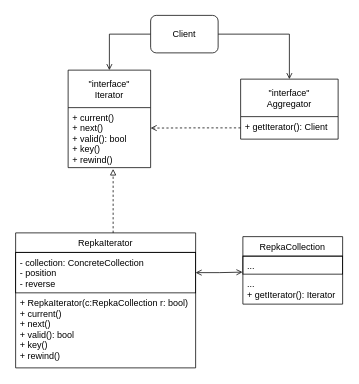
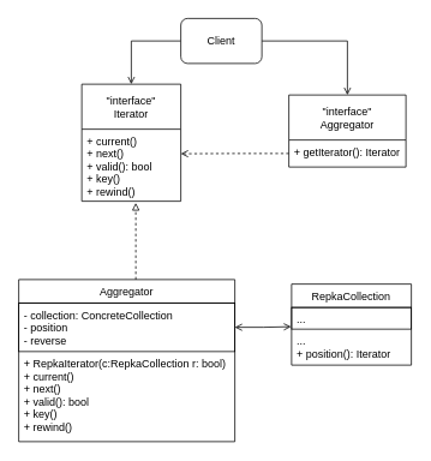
- <mxCell id="8" value="+ getIterator(): Client" style="text;strokeColor=none;fillColor=none;align=left;verticalAlign=top;spacingLeft=4;spacingRight=4;overflow=hidden;rotatable=0;points=[[0,0.5],[1,0.5]];portConstraint=eastwest;" vertex="1" parent="7"><mxGeometry y="50" width="130" height="30" as="geometry" /></mxCell>
+ <mxCell id="8" value="+ getIterator(): Iterator" style="text;strokeColor=none;fillColor=none;align=left;verticalAlign=top;spacingLeft=4;spacingRight=4;overflow=hidden;rotatable=0;points=[[0,0.5],[1,0.5]];portConstraint=eastwest;" vertex="1" parent="7"><mxGeometry y="50" width="130" height="30" as="geometry" /></mxCell>
- <mxCell id="10" value="RepkaIterator" style="swimlane;fontStyle=0;childLayout=stackLayout;horizontal=1;startSize=26;horizontalStack=0;resizeParent=1;resizeParentMax=0;resizeLast=0;collapsible=1;marginBottom=0;" vertex="1" parent="1"><mxGeometry x="20" y="310" width="240" height="180" as="geometry" /></mxCell>
+ <mxCell id="10" value="Aggregator" style="swimlane;fontStyle=0;childLayout=stackLayout;horizontal=1;startSize=26;horizontalStack=0;resizeParent=1;resizeParentMax=0;resizeLast=0;collapsible=1;marginBottom=0;" vertex="1" parent="1"><mxGeometry x="20" y="310" width="240" height="180" as="geometry" /></mxCell>
- <mxCell id="15" value="...&#10;+ getIterator(): Iterator" style="text;strokeColor=none;fillColor=none;align=left;verticalAlign=top;spacingLeft=4;spacingRight=4;overflow=hidden;rotatable=0;points=[[0,0.5],[1,0.5]];portConstraint=eastwest;" vertex="1" parent="13"><mxGeometry y="50" width="133" height="40" as="geometry" /></mxCell>
+ <mxCell id="15" value="...&#10;+ position(): Iterator" style="text;strokeColor=none;fillColor=none;align=left;verticalAlign=top;spacingLeft=4;spacingRight=4;overflow=hidden;rotatable=0;points=[[0,0.5],[1,0.5]];portConstraint=eastwest;" vertex="1" parent="13"><mxGeometry y="50" width="133" height="40" as="geometry" /></mxCell>
